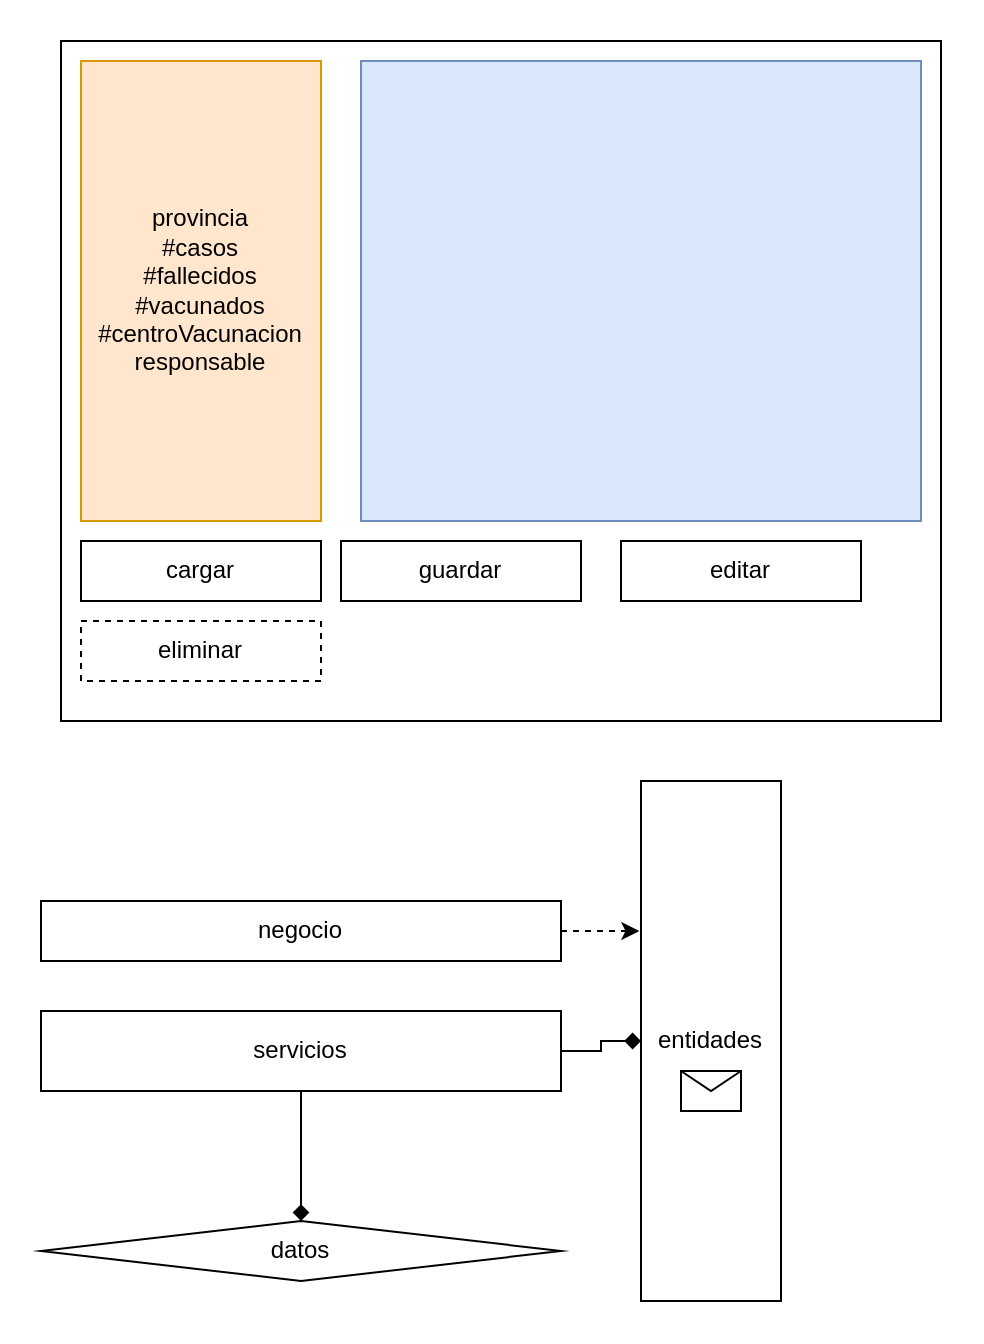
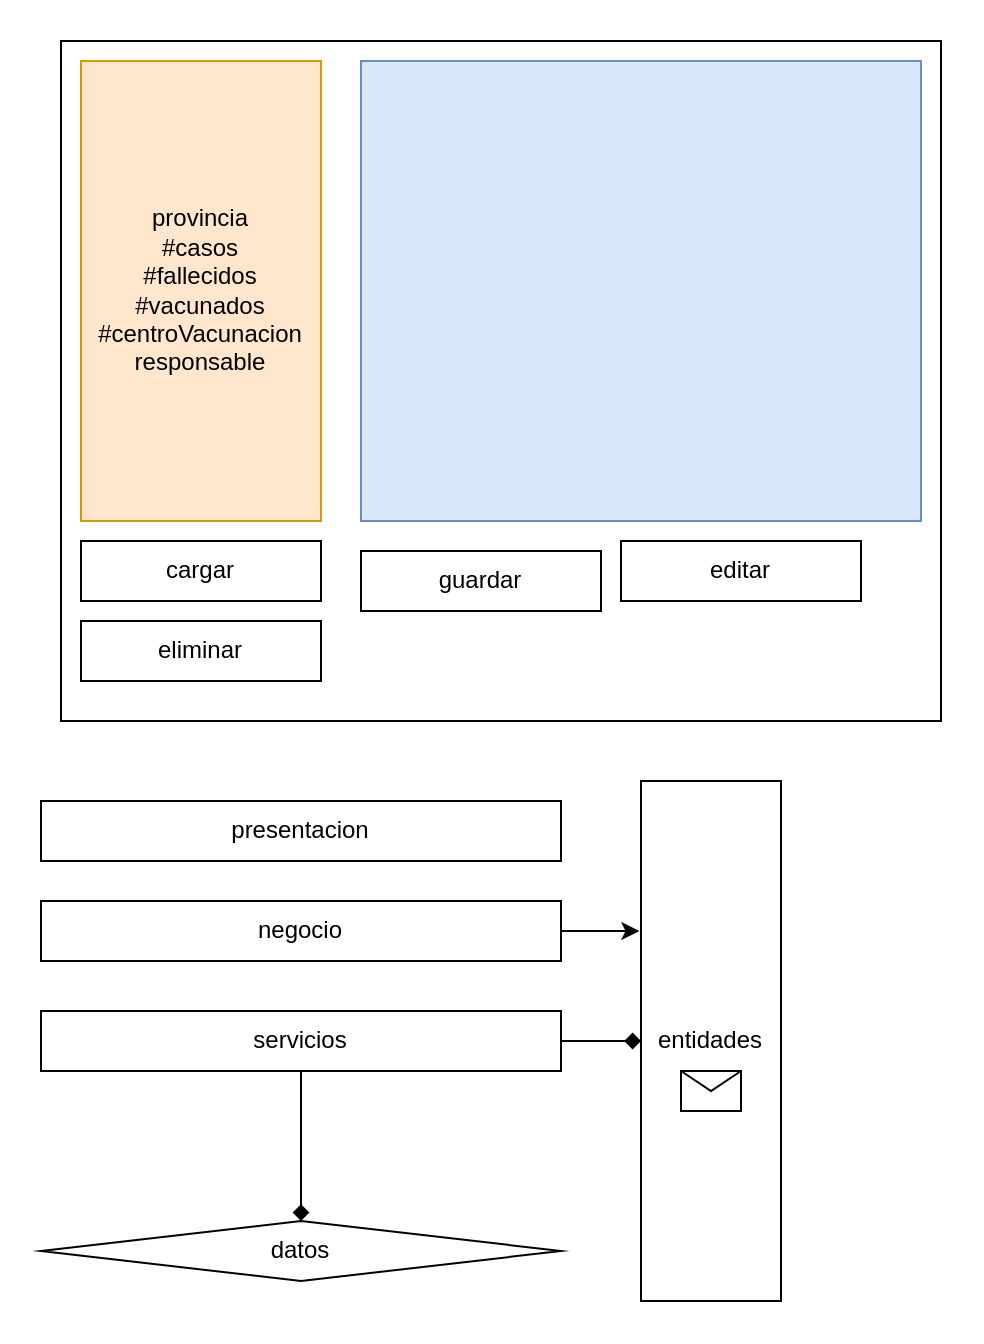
- <mxCell id="6" value="guardar" style="rounded=0;whiteSpace=wrap;html=1;" parent="1" vertex="1"><mxGeometry x="170" y="270" width="120" height="30" as="geometry" /></mxCell>
+ <mxCell id="6" value="guardar" style="rounded=0;whiteSpace=wrap;html=1;" parent="1" vertex="1"><mxGeometry x="180" y="275" width="120" height="30" as="geometry" /></mxCell>
- <mxCell id="8" value="eliminar" style="rounded=0;whiteSpace=wrap;html=1;dashed=1;" parent="1" vertex="1"><mxGeometry x="40" y="310" width="120" height="30" as="geometry" /></mxCell>
+ <mxCell id="8" value="eliminar" style="rounded=0;whiteSpace=wrap;html=1;" parent="1" vertex="1"><mxGeometry x="40" y="310" width="120" height="30" as="geometry" /></mxCell>
+ <mxCell id="9" value="presentacion" style="rounded=0;whiteSpace=wrap;html=1;" parent="1" vertex="1"><mxGeometry x="20" y="400" width="260" height="30" as="geometry" /></mxCell>
- <mxCell id="11" style="edgeStyle=orthogonalEdgeStyle;rounded=0;orthogonalLoop=1;jettySize=auto;html=1;exitX=1;exitY=0.5;exitDx=0;exitDy=0;entryX=-0.011;entryY=0.285;entryDx=0;entryDy=0;entryPerimeter=0;dashed=1;" parent="1" source="12" target="10" edge="1"><mxGeometry relative="1" as="geometry" /></mxCell>
+ <mxCell id="11" style="edgeStyle=orthogonalEdgeStyle;rounded=0;orthogonalLoop=1;jettySize=auto;html=1;exitX=1;exitY=0.5;exitDx=0;exitDy=0;entryX=-0.011;entryY=0.285;entryDx=0;entryDy=0;entryPerimeter=0;" parent="1" source="12" target="10" edge="1"><mxGeometry relative="1" as="geometry" /></mxCell>
- <mxCell id="15" value="servicios" style="rounded=0;whiteSpace=wrap;html=1;" parent="1" vertex="1"><mxGeometry x="20" y="505" width="260" height="40" as="geometry" /></mxCell>
+ <mxCell id="15" value="servicios" style="rounded=0;whiteSpace=wrap;html=1;" parent="1" vertex="1"><mxGeometry x="20" y="505" width="260" height="30" as="geometry" /></mxCell>
